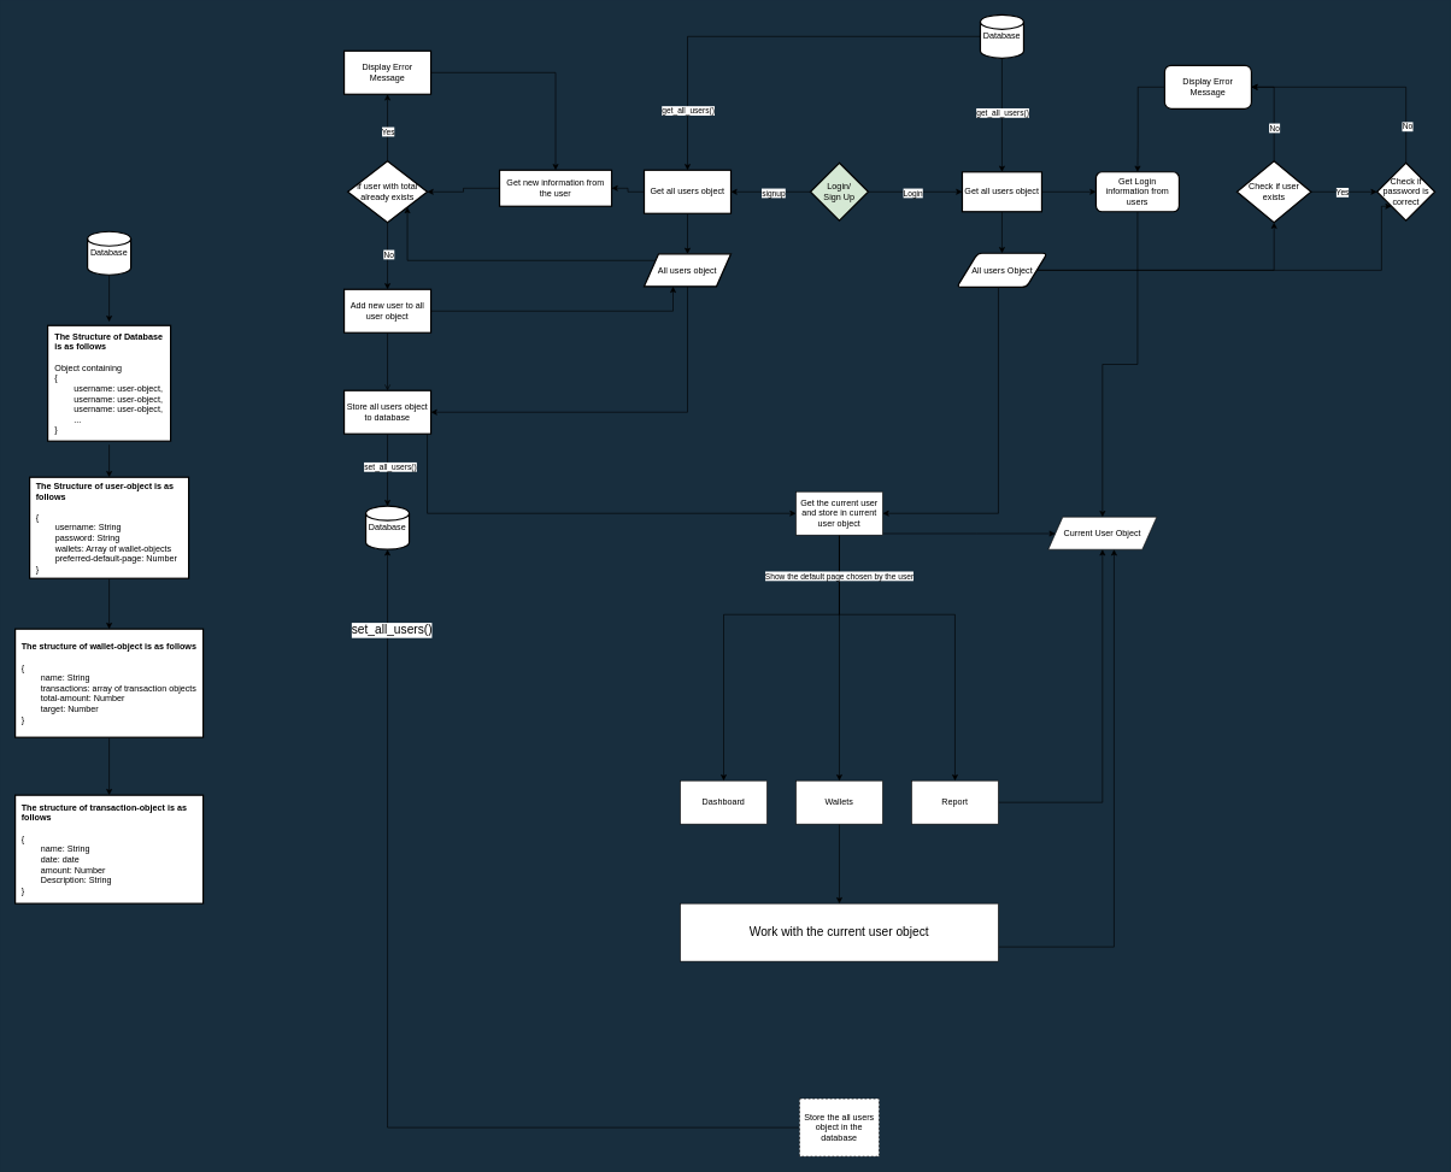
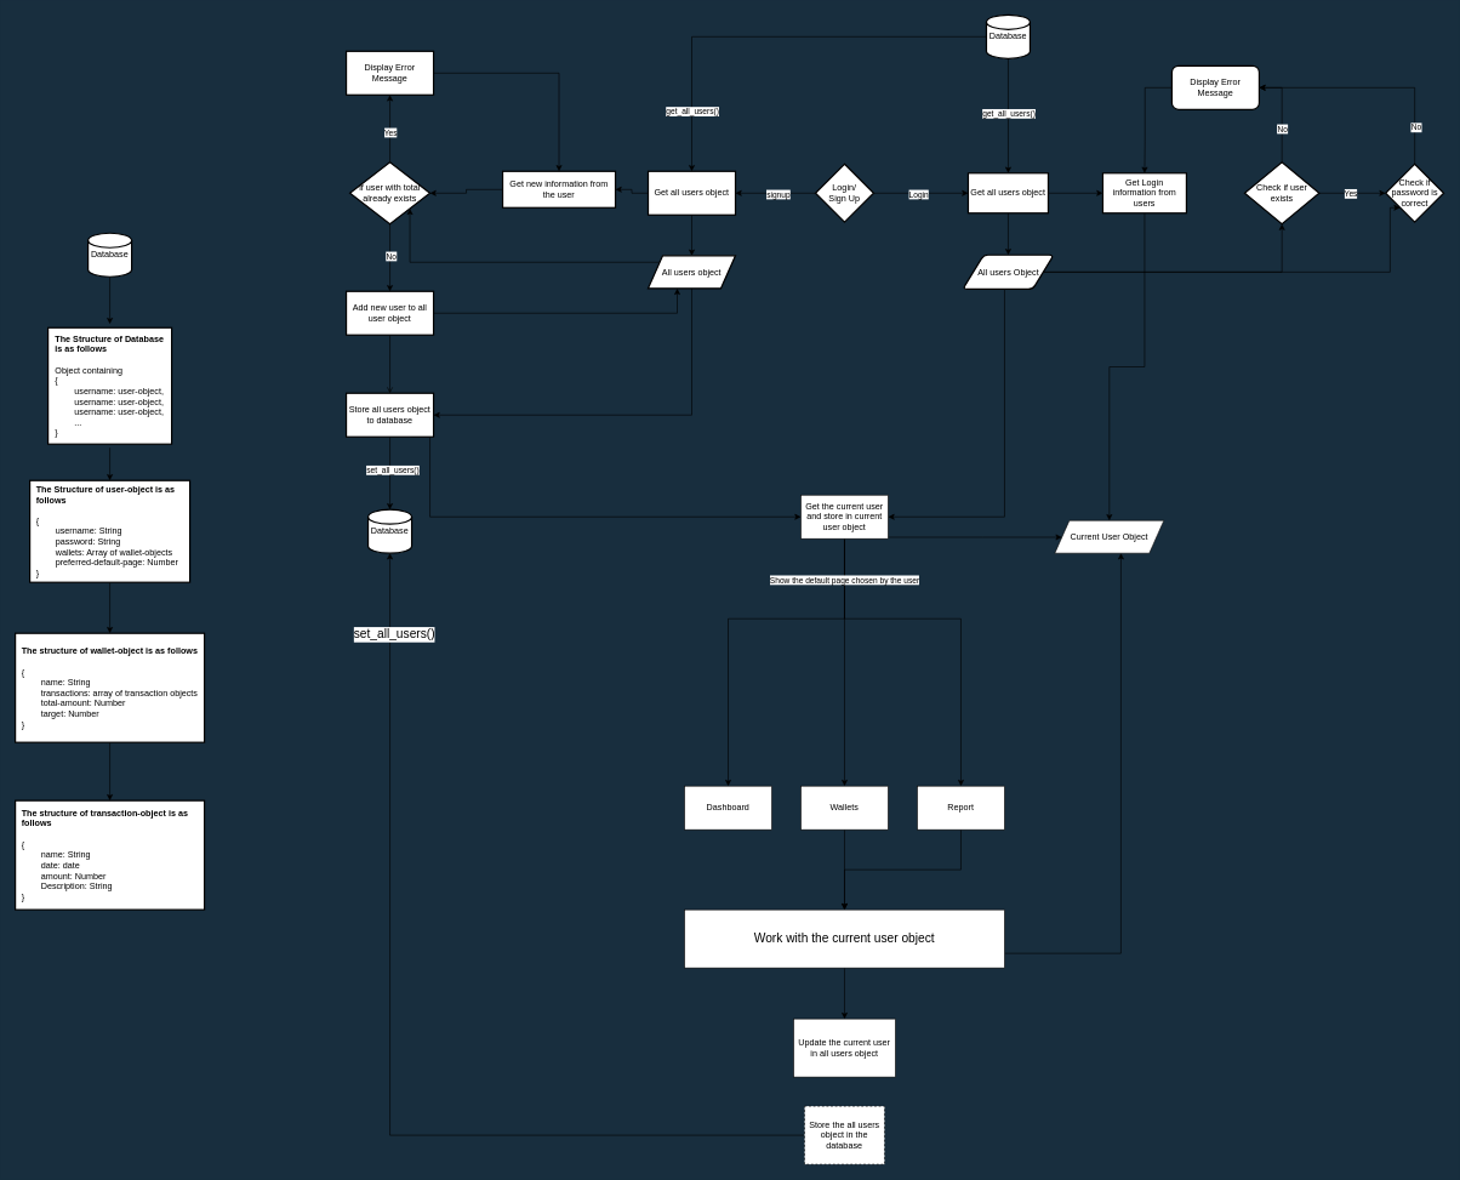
- <mxCell id="6" value="&lt;div&gt;Login/&lt;/div&gt;&lt;div&gt;Sign Up&lt;br&gt;&lt;/div&gt;" style="rhombus;whiteSpace=wrap;html=1;strokeWidth=2;fillColor=#d5e8d4;" vertex="1" parent="1"><mxGeometry x="1120" y="225" width="80" height="80" as="geometry" /></mxCell>
+ <mxCell id="6" value="&lt;div&gt;Login/&lt;/div&gt;&lt;div&gt;Sign Up&lt;br&gt;&lt;/div&gt;" style="rhombus;whiteSpace=wrap;html=1;strokeWidth=2;" vertex="1" parent="1"><mxGeometry x="1120" y="225" width="80" height="80" as="geometry" /></mxCell>
- <mxCell id="25" value="Get Login information from users" style="whiteSpace=wrap;html=1;strokeWidth=2;rounded=1;" vertex="1" parent="1"><mxGeometry x="1515" y="237.5" width="115" height="55" as="geometry" /></mxCell>
+ <mxCell id="25" value="Get Login information from users" style="whiteSpace=wrap;html=1;strokeWidth=2;" vertex="1" parent="1"><mxGeometry x="1515" y="237.5" width="115" height="55" as="geometry" /></mxCell>
- <mxCell id="73" style="edgeStyle=orthogonalEdgeStyle;rounded=0;orthogonalLoop=1;jettySize=auto;html=1;fontSize=17;" edge="1" parent="1" source="74" target="69"><mxGeometry relative="1" as="geometry" /></mxCell>
+ <mxCell id="73" style="edgeStyle=orthogonalEdgeStyle;rounded=0;orthogonalLoop=1;jettySize=auto;html=1;fontSize=17;" edge="1" parent="1" source="74" target="77"><mxGeometry relative="1" as="geometry" /></mxCell>
+ <mxCell id="75" value="" style="edgeStyle=orthogonalEdgeStyle;rounded=0;orthogonalLoop=1;jettySize=auto;html=1;fontSize=17;" edge="1" parent="1" source="77" target="78"><mxGeometry relative="1" as="geometry" /></mxCell>
+ <mxCell id="78" value="Update the current user in all users object" style="whiteSpace=wrap;html=1;rounded=0;" vertex="1" parent="1"><mxGeometry x="1090" y="1400" width="140" height="80" as="geometry" /></mxCell>
